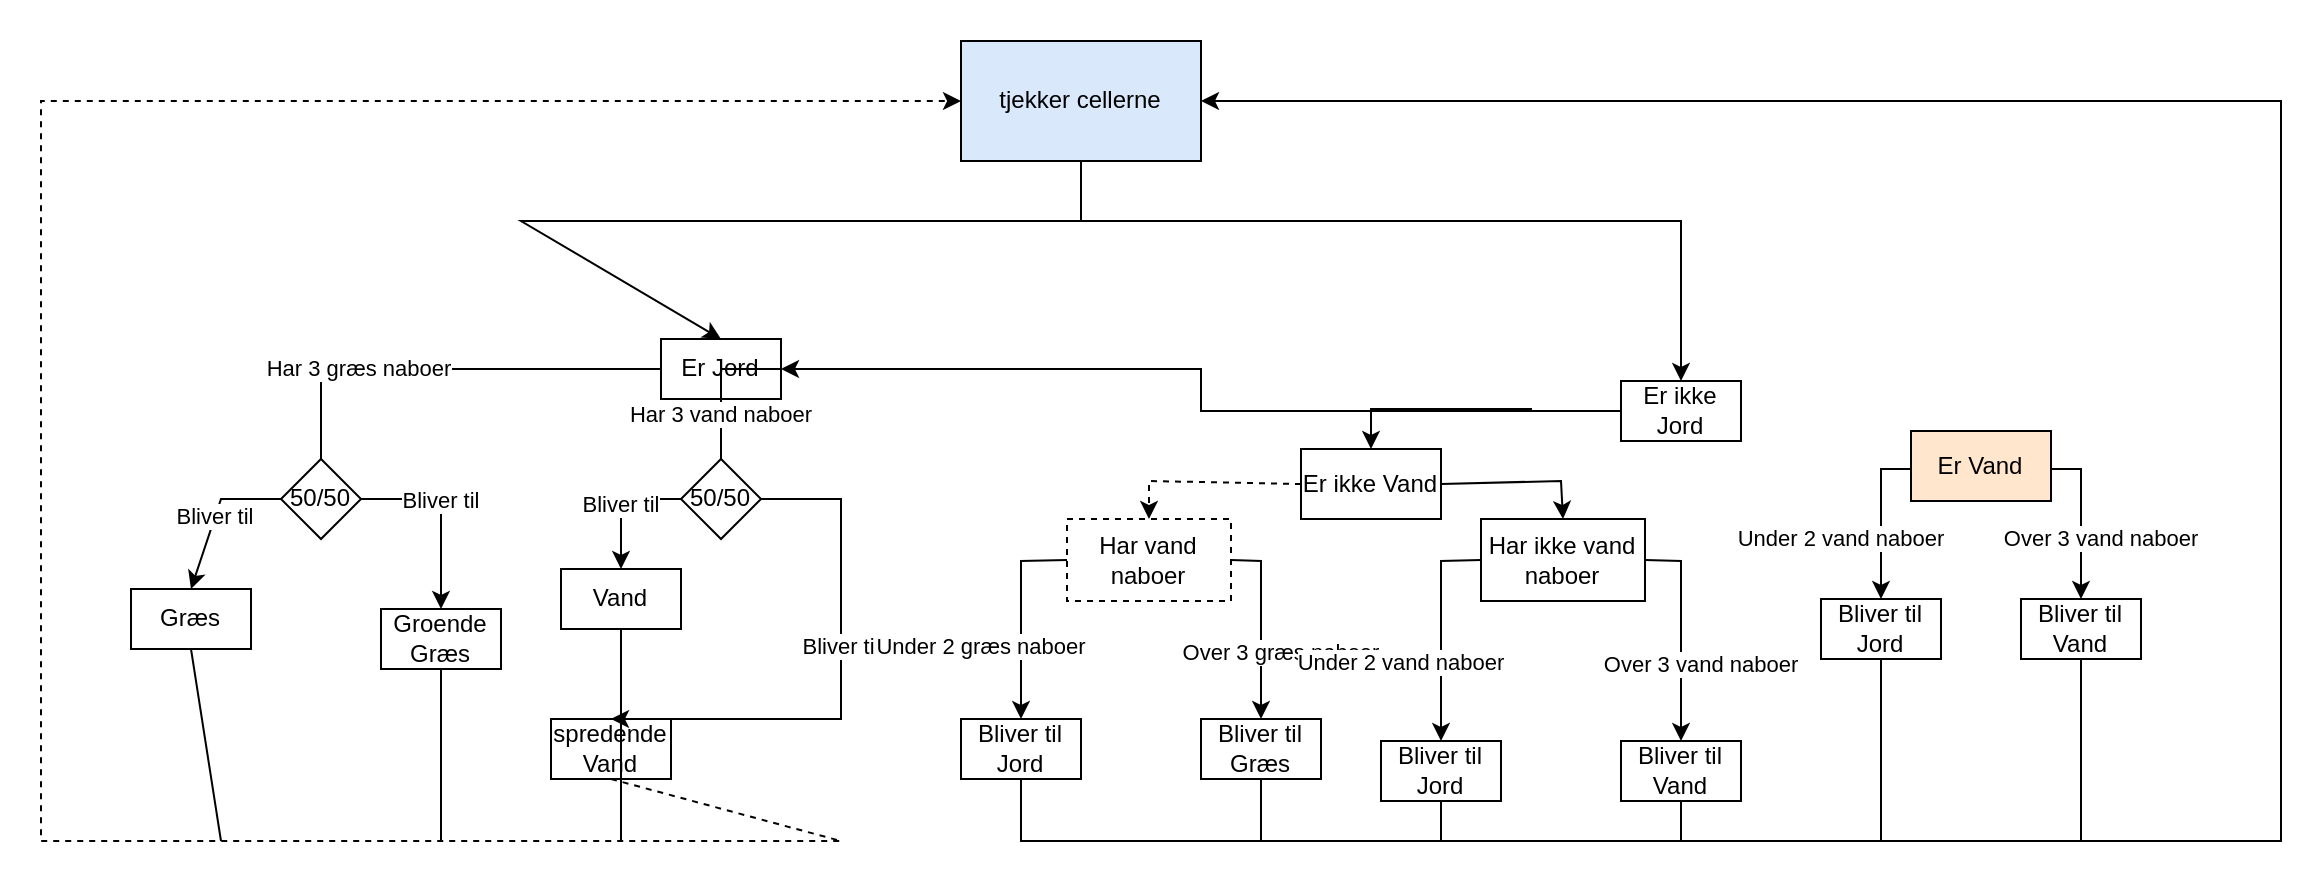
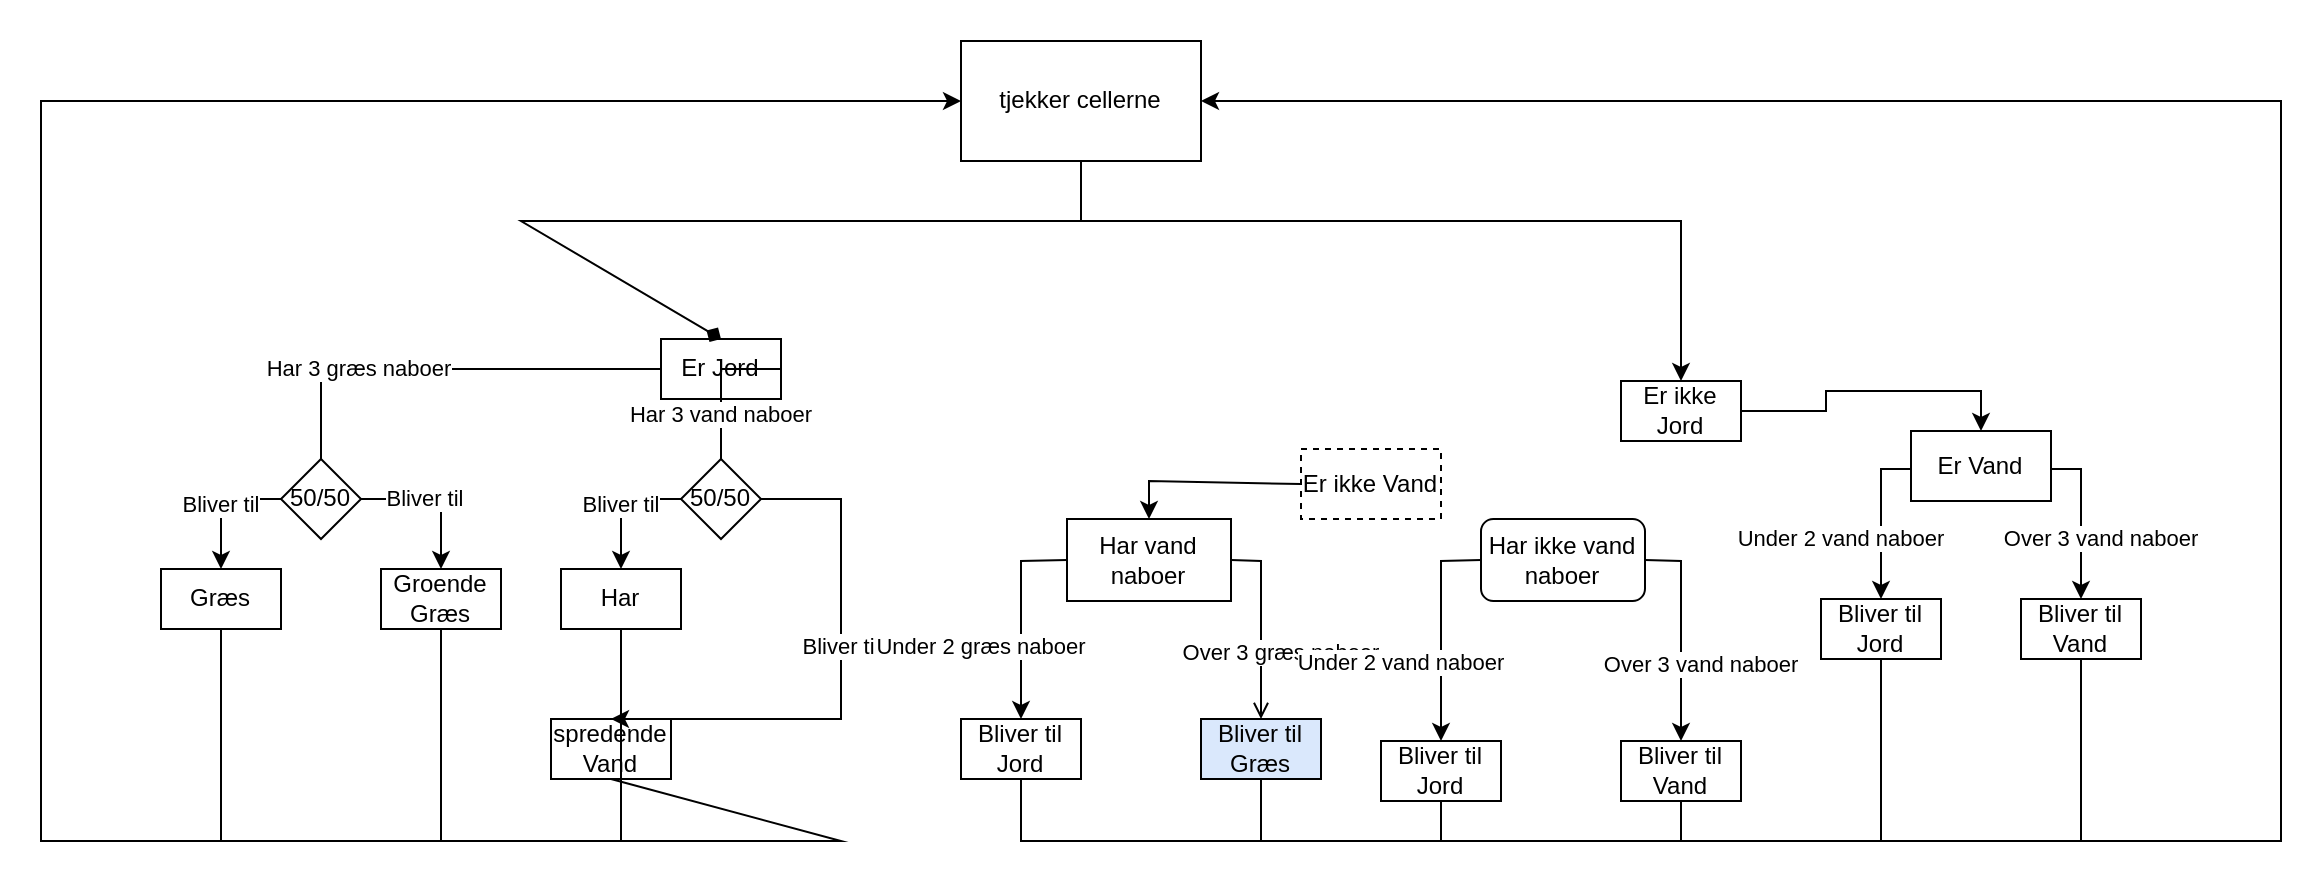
- <mxCell id="2" value="tjekker cellerne" style="rounded=0;whiteSpace=wrap;html=1;fillColor=#dae8fc;" parent="1" vertex="1"><mxGeometry x="480" y="20" width="120" height="60" as="geometry" /></mxCell>
+ <mxCell id="2" value="tjekker cellerne" style="rounded=0;whiteSpace=wrap;html=1;" parent="1" vertex="1"><mxGeometry x="480" y="20" width="120" height="60" as="geometry" /></mxCell>
- <mxCell id="39" value="" style="endArrow=classic;html=1;rounded=0;exitX=0.5;exitY=1;exitDx=0;exitDy=0;entryX=0;entryY=0.5;entryDx=0;entryDy=0;dashed=1;" edge="1" parent="1" source="14" target="2"><mxGeometry width="50" height="50" relative="1" as="geometry"><mxPoint x="360" y="500" as="sourcePoint" /><mxPoint x="410" y="450" as="targetPoint" /><Array as="points"><mxPoint x="420" y="420" /><mxPoint x="20" y="420" /><mxPoint x="20" y="50" /></Array></mxGeometry></mxCell>
+ <mxCell id="39" value="" style="endArrow=classic;html=1;rounded=0;exitX=0.5;exitY=1;exitDx=0;exitDy=0;entryX=0;entryY=0.5;entryDx=0;entryDy=0;" edge="1" parent="1" source="14" target="2"><mxGeometry width="50" height="50" relative="1" as="geometry"><mxPoint x="360" y="500" as="sourcePoint" /><mxPoint x="410" y="450" as="targetPoint" /><Array as="points"><mxPoint x="420" y="420" /><mxPoint x="20" y="420" /><mxPoint x="20" y="50" /></Array></mxGeometry></mxCell>
- <mxCell id="4" value="" style="endArrow=classic;html=1;rounded=0;exitX=0.5;exitY=1;exitDx=0;exitDy=0;entryX=0.5;entryY=0;entryDx=0;entryDy=0;" parent="1" source="2" target="3" edge="1"><mxGeometry width="50" height="50" relative="1" as="geometry"><mxPoint x="410" y="300" as="sourcePoint" /><mxPoint x="460" y="250" as="targetPoint" /><Array as="points"><mxPoint x="540" y="110" /><mxPoint x="260" y="110" /></Array></mxGeometry></mxCell>
+ <mxCell id="4" value="" style="endArrow=diamond;html=1;rounded=0;exitX=0.5;exitY=1;exitDx=0;exitDy=0;entryX=0.5;entryY=0;entryDx=0;entryDy=0;" parent="1" source="2" target="3" edge="1"><mxGeometry width="50" height="50" relative="1" as="geometry"><mxPoint x="410" y="300" as="sourcePoint" /><mxPoint x="460" y="250" as="targetPoint" /><Array as="points"><mxPoint x="540" y="110" /><mxPoint x="260" y="110" /></Array></mxGeometry></mxCell>
- <mxCell id="26" style="edgeStyle=orthogonalEdgeStyle;rounded=0;orthogonalLoop=1;jettySize=auto;html=1;" edge="1" parent="1" source="27" target="3"><mxGeometry relative="1" as="geometry" /></mxCell>
+ <mxCell id="26" style="edgeStyle=orthogonalEdgeStyle;rounded=0;orthogonalLoop=1;jettySize=auto;html=1;entryX=0.5;entryY=0;entryDx=0;entryDy=0;" edge="1" parent="1" source="27" target="29"><mxGeometry relative="1" as="geometry" /></mxCell>
- <mxCell id="25" value="" style="edgeStyle=orthogonalEdgeStyle;rounded=0;orthogonalLoop=1;jettySize=auto;html=1;" edge="1" parent="1" source="27" target="28"><mxGeometry relative="1" as="geometry" /></mxCell>
- <mxCell id="29" value="Er Vand" style="rounded=0;whiteSpace=wrap;html=1;fillColor=#ffe6cc;" vertex="1" parent="1"><mxGeometry x="955" y="215" width="70" height="35" as="geometry" /></mxCell>
+ <mxCell id="29" value="Er Vand" style="rounded=0;whiteSpace=wrap;html=1;" vertex="1" parent="1"><mxGeometry x="955" y="215" width="70" height="35" as="geometry" /></mxCell>
- <mxCell id="37" value="" style="endArrow=classic;html=1;rounded=0;exitX=0;exitY=0.5;exitDx=0;exitDy=0;entryX=0.5;entryY=0;entryDx=0;entryDy=0;dashed=1;" edge="1" parent="1" source="28" target="30"><mxGeometry width="50" height="50" relative="1" as="geometry"><mxPoint x="720" y="290" as="sourcePoint" /><mxPoint x="770" y="240" as="targetPoint" /><Array as="points"><mxPoint x="574" y="240" /></Array></mxGeometry></mxCell>
+ <mxCell id="37" value="" style="endArrow=classic;html=1;rounded=0;exitX=0;exitY=0.5;exitDx=0;exitDy=0;entryX=0.5;entryY=0;entryDx=0;entryDy=0;" edge="1" parent="1" source="28" target="30"><mxGeometry width="50" height="50" relative="1" as="geometry"><mxPoint x="720" y="290" as="sourcePoint" /><mxPoint x="770" y="240" as="targetPoint" /><Array as="points"><mxPoint x="574" y="240" /></Array></mxGeometry></mxCell>
- <mxCell id="38" value="" style="endArrow=classic;html=1;rounded=0;exitX=1;exitY=0.5;exitDx=0;exitDy=0;entryX=0.5;entryY=0;entryDx=0;entryDy=0;" edge="1" parent="1" source="28" target="31"><mxGeometry width="50" height="50" relative="1" as="geometry"><mxPoint x="720" y="290" as="sourcePoint" /><mxPoint x="770" y="240" as="targetPoint" /><Array as="points"><mxPoint x="780" y="240" /></Array></mxGeometry></mxCell>
- <mxCell id="28" value="Er ikke Vand" style="rounded=0;whiteSpace=wrap;html=1;" vertex="1" parent="1"><mxGeometry x="650" y="224" width="70" height="35" as="geometry" /></mxCell>
+ <mxCell id="28" value="Er ikke Vand" style="rounded=0;whiteSpace=wrap;html=1;dashed=1;" vertex="1" parent="1"><mxGeometry x="650" y="224" width="70" height="35" as="geometry" /></mxCell>
- <mxCell id="30" value="Har vand naboer" style="rounded=0;whiteSpace=wrap;html=1;dashed=1;" vertex="1" parent="1"><mxGeometry x="533" y="259" width="82" height="41" as="geometry" /></mxCell>
+ <mxCell id="30" value="Har vand naboer" style="rounded=0;whiteSpace=wrap;html=1;" vertex="1" parent="1"><mxGeometry x="533" y="259" width="82" height="41" as="geometry" /></mxCell>
- <mxCell id="31" value="Har ikke vand naboer" style="rounded=0;whiteSpace=wrap;html=1;" vertex="1" parent="1"><mxGeometry x="740" y="259" width="82" height="41" as="geometry" /></mxCell>
+ <mxCell id="31" value="Har ikke vand naboer" style="whiteSpace=wrap;html=1;rounded=1;" vertex="1" parent="1"><mxGeometry x="740" y="259" width="82" height="41" as="geometry" /></mxCell>
- <mxCell id="11" value="Vand" style="rounded=0;whiteSpace=wrap;html=1;" parent="1" vertex="1"><mxGeometry x="280" y="284" width="60" height="30" as="geometry" /></mxCell>
+ <mxCell id="11" value="Har" style="rounded=0;whiteSpace=wrap;html=1;" parent="1" vertex="1"><mxGeometry x="280" y="284" width="60" height="30" as="geometry" /></mxCell>
- <mxCell id="5" value="Græs" style="rounded=0;whiteSpace=wrap;html=1;" parent="1" vertex="1"><mxGeometry x="65" y="294" width="60" height="30" as="geometry" /></mxCell>
+ <mxCell id="5" value="Græs" style="rounded=0;whiteSpace=wrap;html=1;" parent="1" vertex="1"><mxGeometry x="80" y="284" width="60" height="30" as="geometry" /></mxCell>
- <mxCell id="8" value="Groende Græs" style="rounded=0;whiteSpace=wrap;html=1;" parent="1" vertex="1"><mxGeometry x="190" y="304" width="60" height="30" as="geometry" /></mxCell>
+ <mxCell id="8" value="Groende Græs" style="rounded=0;whiteSpace=wrap;html=1;" parent="1" vertex="1"><mxGeometry x="190" y="284" width="60" height="30" as="geometry" /></mxCell>
- <mxCell id="18" value="Over 3 græs naboer" style="endArrow=classic;html=1;rounded=0;exitX=1;exitY=0.5;exitDx=0;exitDy=0;entryX=0.5;entryY=0;entryDx=0;entryDy=0;" parent="1" source="30" target="20" edge="1"><mxGeometry x="0.294" y="10" width="50" height="50" relative="1" as="geometry"><mxPoint x="610" y="335" as="sourcePoint" /><mxPoint x="630" y="360" as="targetPoint" /><Array as="points"><mxPoint x="630" y="280" /></Array><mxPoint as="offset" /></mxGeometry></mxCell>
+ <mxCell id="18" value="Over 3 græs naboer" style="endArrow=open;html=1;rounded=0;exitX=1;exitY=0.5;exitDx=0;exitDy=0;entryX=0.5;entryY=0;entryDx=0;entryDy=0;" parent="1" source="30" target="20" edge="1"><mxGeometry x="0.294" y="10" width="50" height="50" relative="1" as="geometry"><mxPoint x="610" y="335" as="sourcePoint" /><mxPoint x="630" y="360" as="targetPoint" /><Array as="points"><mxPoint x="630" y="280" /></Array><mxPoint as="offset" /></mxGeometry></mxCell>
- <mxCell id="20" value="Bliver til Græs" style="rounded=0;whiteSpace=wrap;html=1;" parent="1" vertex="1"><mxGeometry x="600" y="359" width="60" height="30" as="geometry" /></mxCell>
+ <mxCell id="20" value="Bliver til Græs" style="rounded=0;whiteSpace=wrap;html=1;fillColor=#dae8fc;" parent="1" vertex="1"><mxGeometry x="600" y="359" width="60" height="30" as="geometry" /></mxCell>
